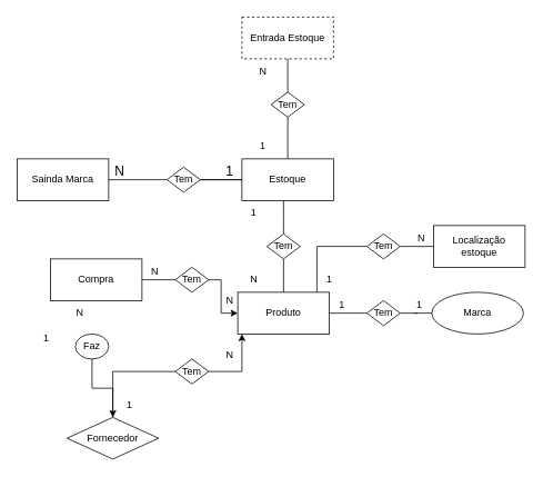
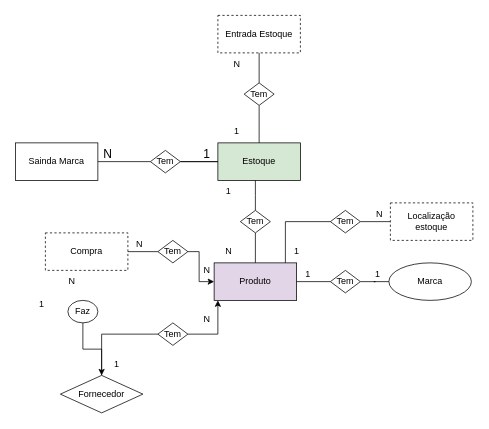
- <mxCell id="17" value="Estoque" style="html=1;whiteSpace=wrap;" parent="16" vertex="1"><mxGeometry x="30" width="110" height="50" as="geometry" /></mxCell>
+ <mxCell id="17" value="Estoque" style="html=1;whiteSpace=wrap;fillColor=#d5e8d4;" parent="16" vertex="1"><mxGeometry x="30" width="110" height="50" as="geometry" /></mxCell>
- <mxCell id="32" value="Localização estoque" style="html=1;whiteSpace=wrap;" parent="31" vertex="1"><mxGeometry x="30" width="110" height="50" as="geometry" /></mxCell>
+ <mxCell id="32" value="Localização estoque" style="html=1;whiteSpace=wrap;dashed=1;" parent="31" vertex="1"><mxGeometry x="30" width="110" height="50" as="geometry" /></mxCell>
- <mxCell id="2" value="Compra" style="html=1;whiteSpace=wrap;" parent="1" vertex="1"><mxGeometry x="60" y="310" width="110" height="50" as="geometry" /></mxCell>
+ <mxCell id="2" value="Compra" style="html=1;whiteSpace=wrap;dashed=1;" parent="1" vertex="1"><mxGeometry x="60" y="310" width="110" height="50" as="geometry" /></mxCell>
- <mxCell id="28" value="Produto" style="html=1;whiteSpace=wrap;" parent="1" vertex="1"><mxGeometry x="285" y="350" width="110" height="50" as="geometry" /></mxCell>
+ <mxCell id="28" value="Produto" style="html=1;whiteSpace=wrap;fillColor=#e1d5e7;" parent="1" vertex="1"><mxGeometry x="285" y="350" width="110" height="50" as="geometry" /></mxCell>
